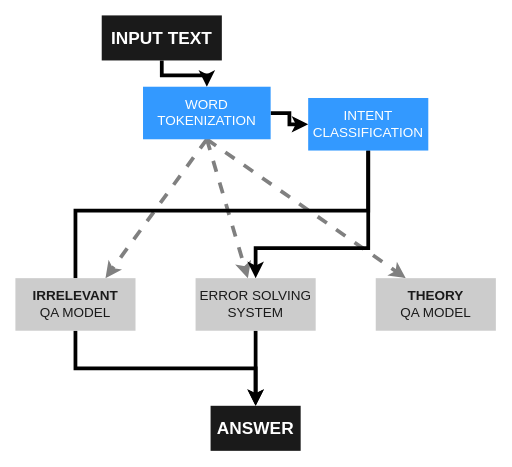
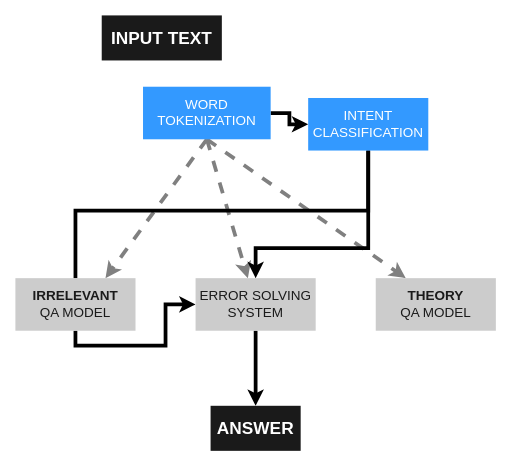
- <mxCell id="7" style="edgeStyle=orthogonalEdgeStyle;rounded=0;orthogonalLoop=1;jettySize=auto;html=1;exitX=0.5;exitY=1;exitDx=0;exitDy=0;entryX=0.5;entryY=0;entryDx=0;entryDy=0;fontSize=18;fontColor=#1A1A1A;strokeWidth=5;" edge="1" parent="1" source="8" target="13"><mxGeometry relative="1" as="geometry" /></mxCell>
- <mxCell id="5" style="edgeStyle=orthogonalEdgeStyle;rounded=0;orthogonalLoop=1;jettySize=auto;html=1;exitX=0.5;exitY=1;exitDx=0;exitDy=0;entryX=0.5;entryY=0;entryDx=0;entryDy=0;strokeColor=#000000;strokeWidth=5;fontSize=18;fontColor=#1A1A1A;" edge="1" parent="1" source="16" target="17"><mxGeometry relative="1" as="geometry" /></mxCell>
+ <mxCell id="5" style="edgeStyle=orthogonalEdgeStyle;rounded=0;orthogonalLoop=1;jettySize=auto;html=1;exitX=0.5;exitY=1;exitDx=0;exitDy=0;strokeColor=#000000;strokeWidth=5;fontSize=18;fontColor=#1A1A1A;" edge="1" parent="1" source="16" target="15"><mxGeometry relative="1" as="geometry" /></mxCell>
